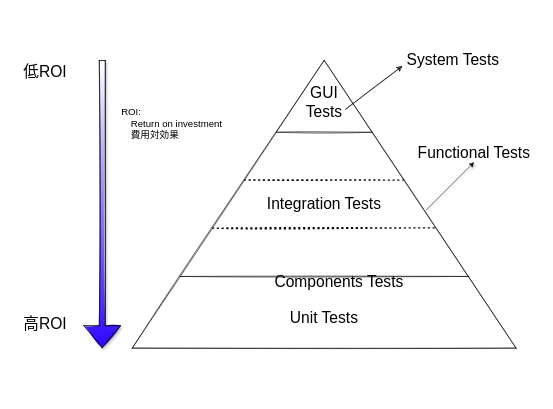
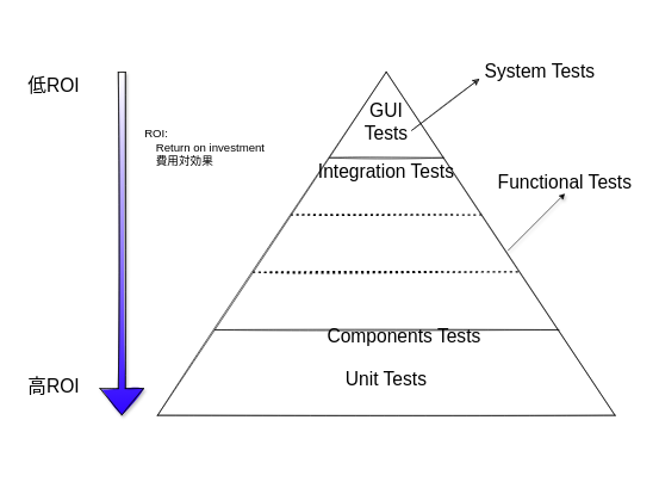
- <mxCell id="9" value="Integration Tests" style="text;html=1;strokeColor=none;fillColor=none;align=center;verticalAlign=middle;whiteSpace=wrap;rounded=0;sketch=1;glass=0;fontSize=26;" vertex="1" parent="1"><mxGeometry x="435" y="330" width="210" height="20" as="geometry" /></mxCell>
+ <mxCell id="9" value="Integration Tests" style="text;html=1;strokeColor=none;fillColor=none;align=center;verticalAlign=middle;whiteSpace=wrap;rounded=0;sketch=1;glass=0;fontSize=26;" vertex="1" parent="1"><mxGeometry x="435" y="230" width="210" height="20" as="geometry" /></mxCell>
